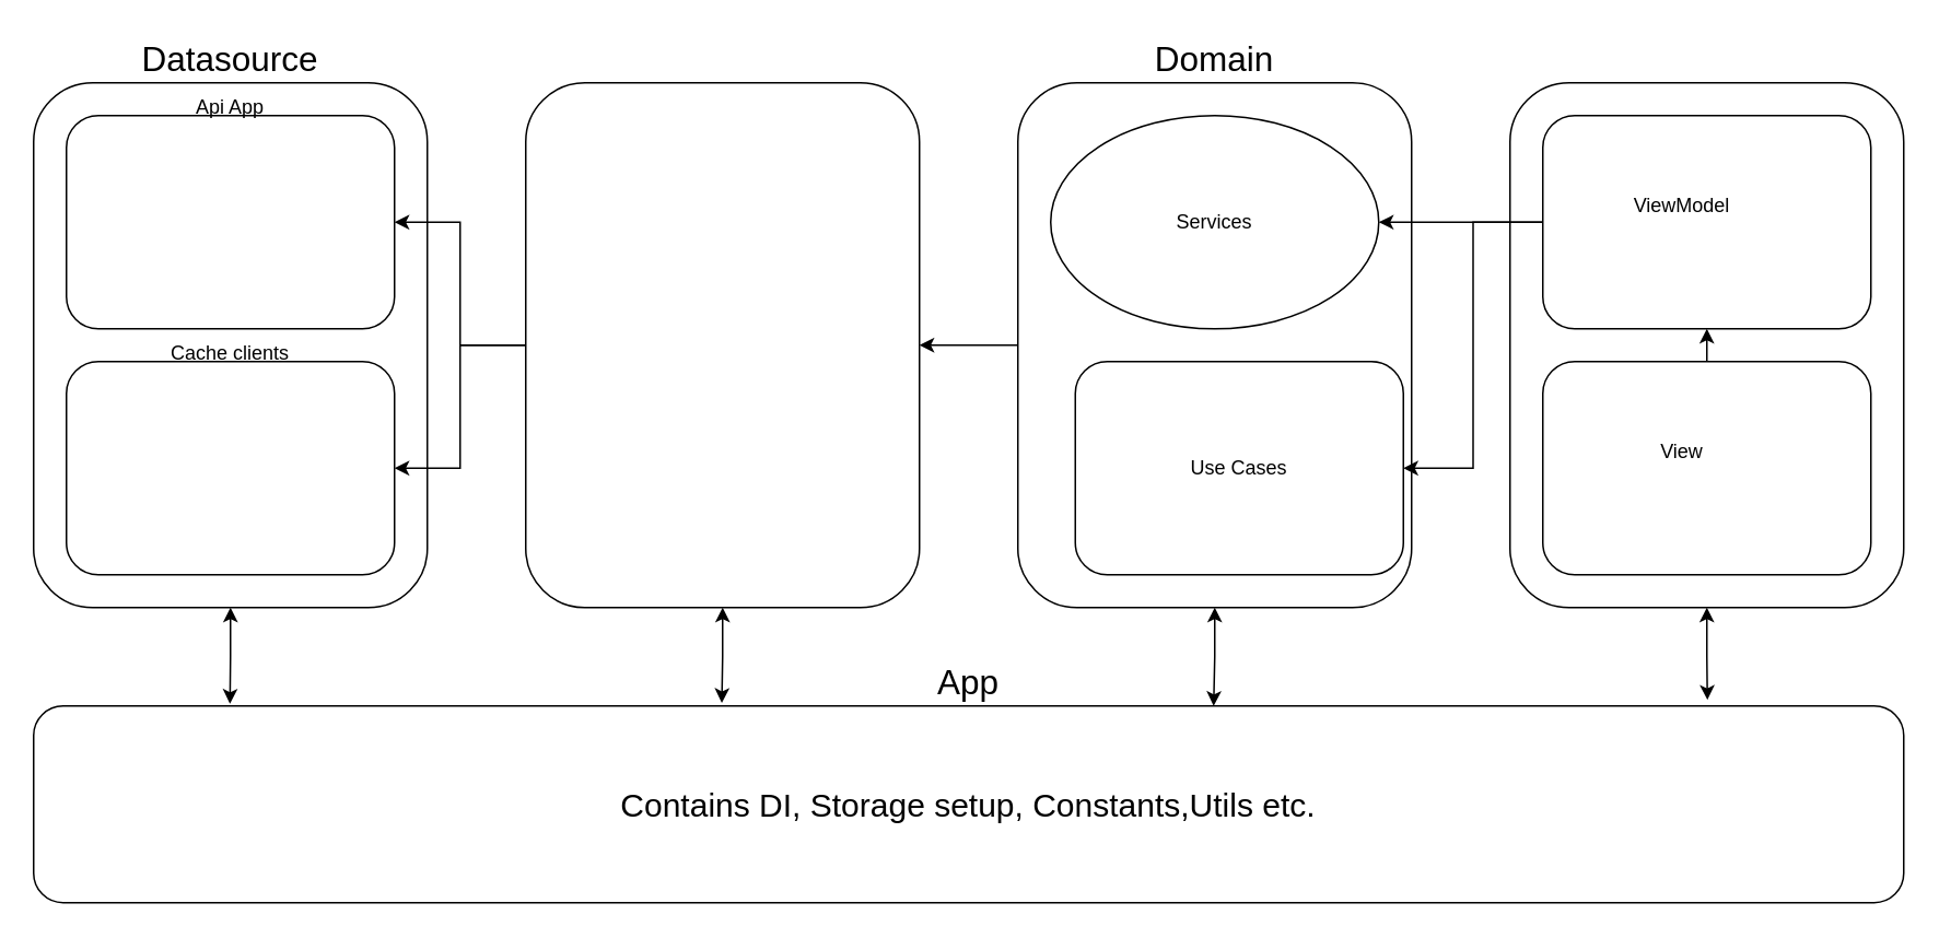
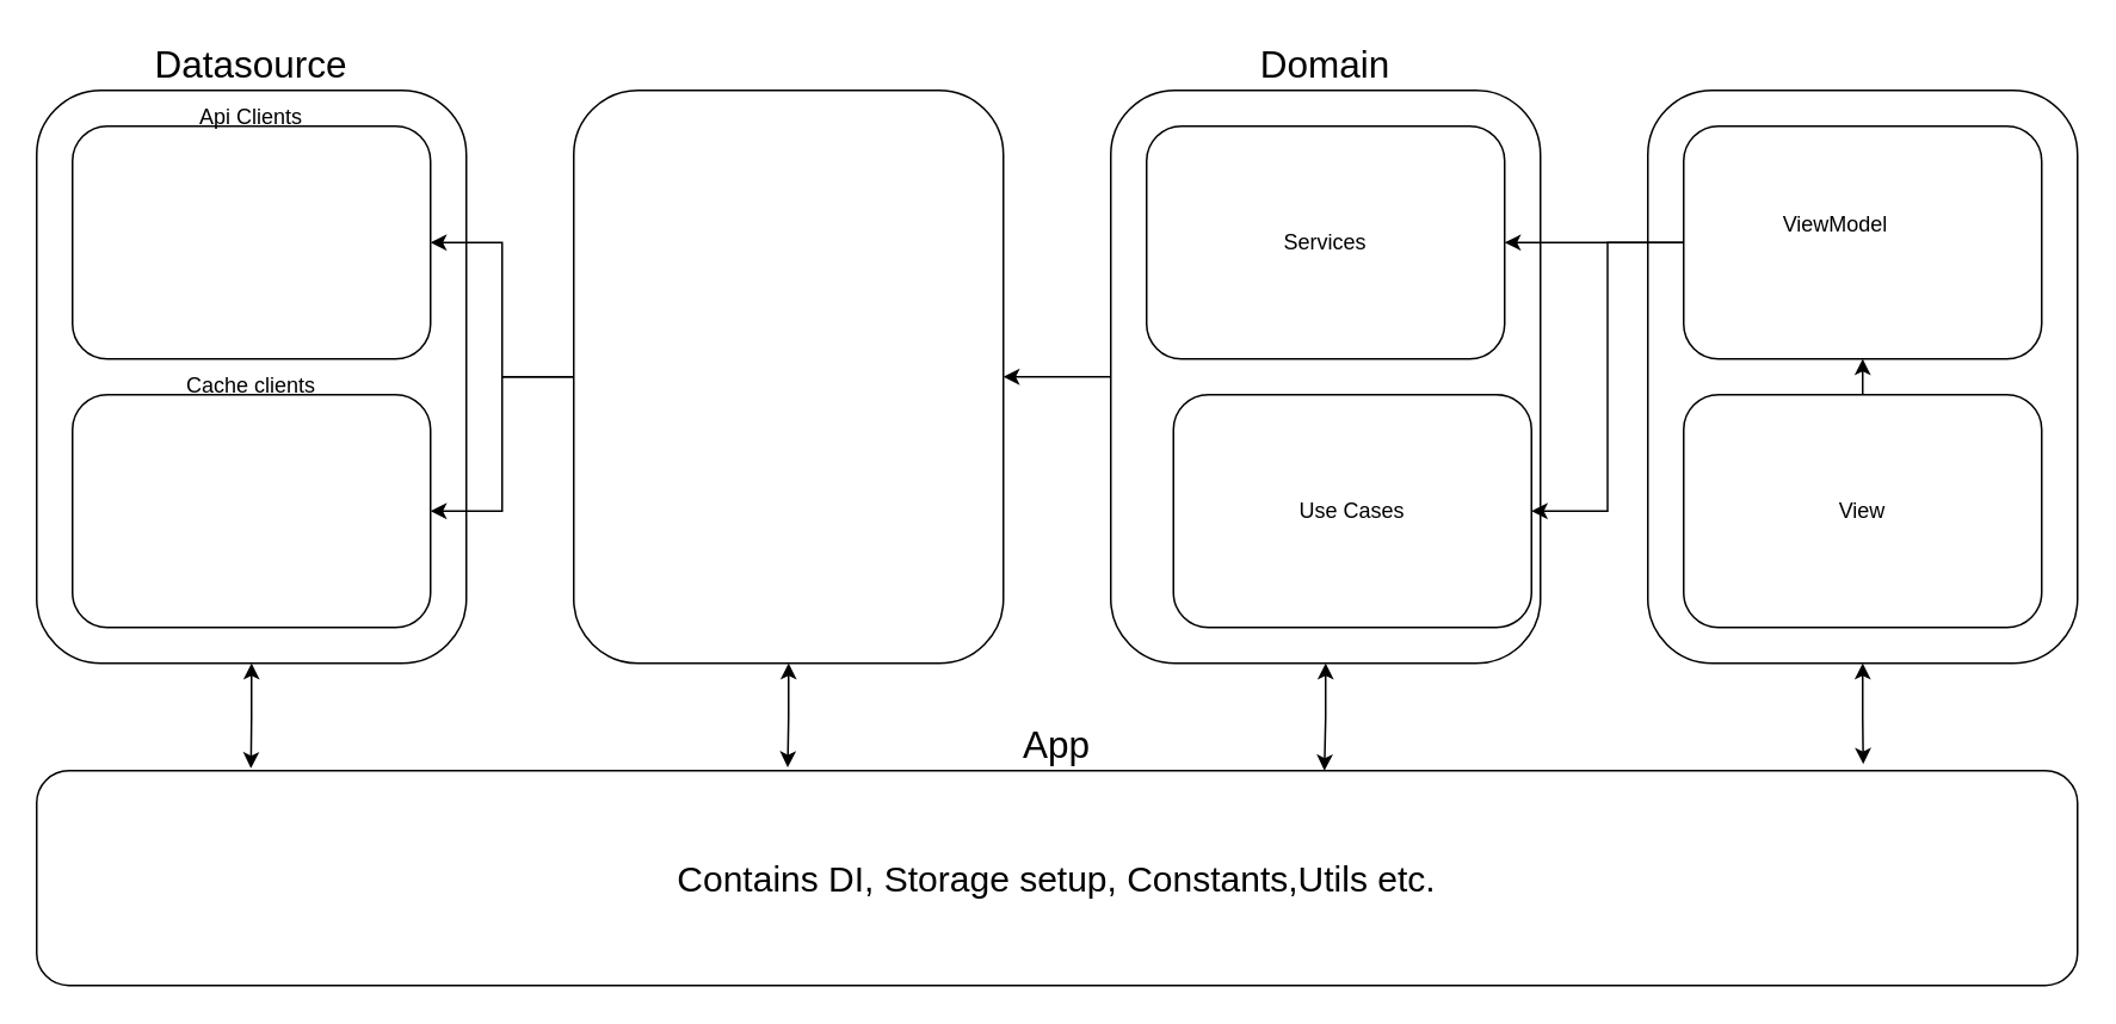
- <mxCell id="19" value="Api App" style="text;html=1;strokeColor=none;fillColor=none;align=center;verticalAlign=middle;whiteSpace=wrap;rounded=0;" parent="1" vertex="1"><mxGeometry x="110" y="50" width="60" height="30" as="geometry" /></mxCell>
+ <mxCell id="19" value="Api Clients" style="text;html=1;strokeColor=none;fillColor=none;align=center;verticalAlign=middle;whiteSpace=wrap;rounded=0;" parent="1" vertex="1"><mxGeometry x="110" y="50" width="60" height="30" as="geometry" /></mxCell>
- <mxCell id="28" value="Services" style="ellipse;whiteSpace=wrap;html=1;" parent="1" vertex="1"><mxGeometry x="640" y="70" width="200" height="130" as="geometry" /></mxCell>
+ <mxCell id="28" value="Services" style="rounded=1;whiteSpace=wrap;html=1;" parent="1" vertex="1"><mxGeometry x="640" y="70" width="200" height="130" as="geometry" /></mxCell>
- <mxCell id="27" value="View" style="text;html=1;strokeColor=none;fillColor=none;align=center;verticalAlign=middle;whiteSpace=wrap;rounded=0;" parent="1" vertex="1"><mxGeometry x="995" y="260" width="60" height="30" as="geometry" /></mxCell>
+ <mxCell id="27" value="View" style="text;html=1;strokeColor=none;fillColor=none;align=center;verticalAlign=middle;whiteSpace=wrap;rounded=0;" parent="1" vertex="1"><mxGeometry x="1010" y="270" width="60" height="30" as="geometry" /></mxCell>
